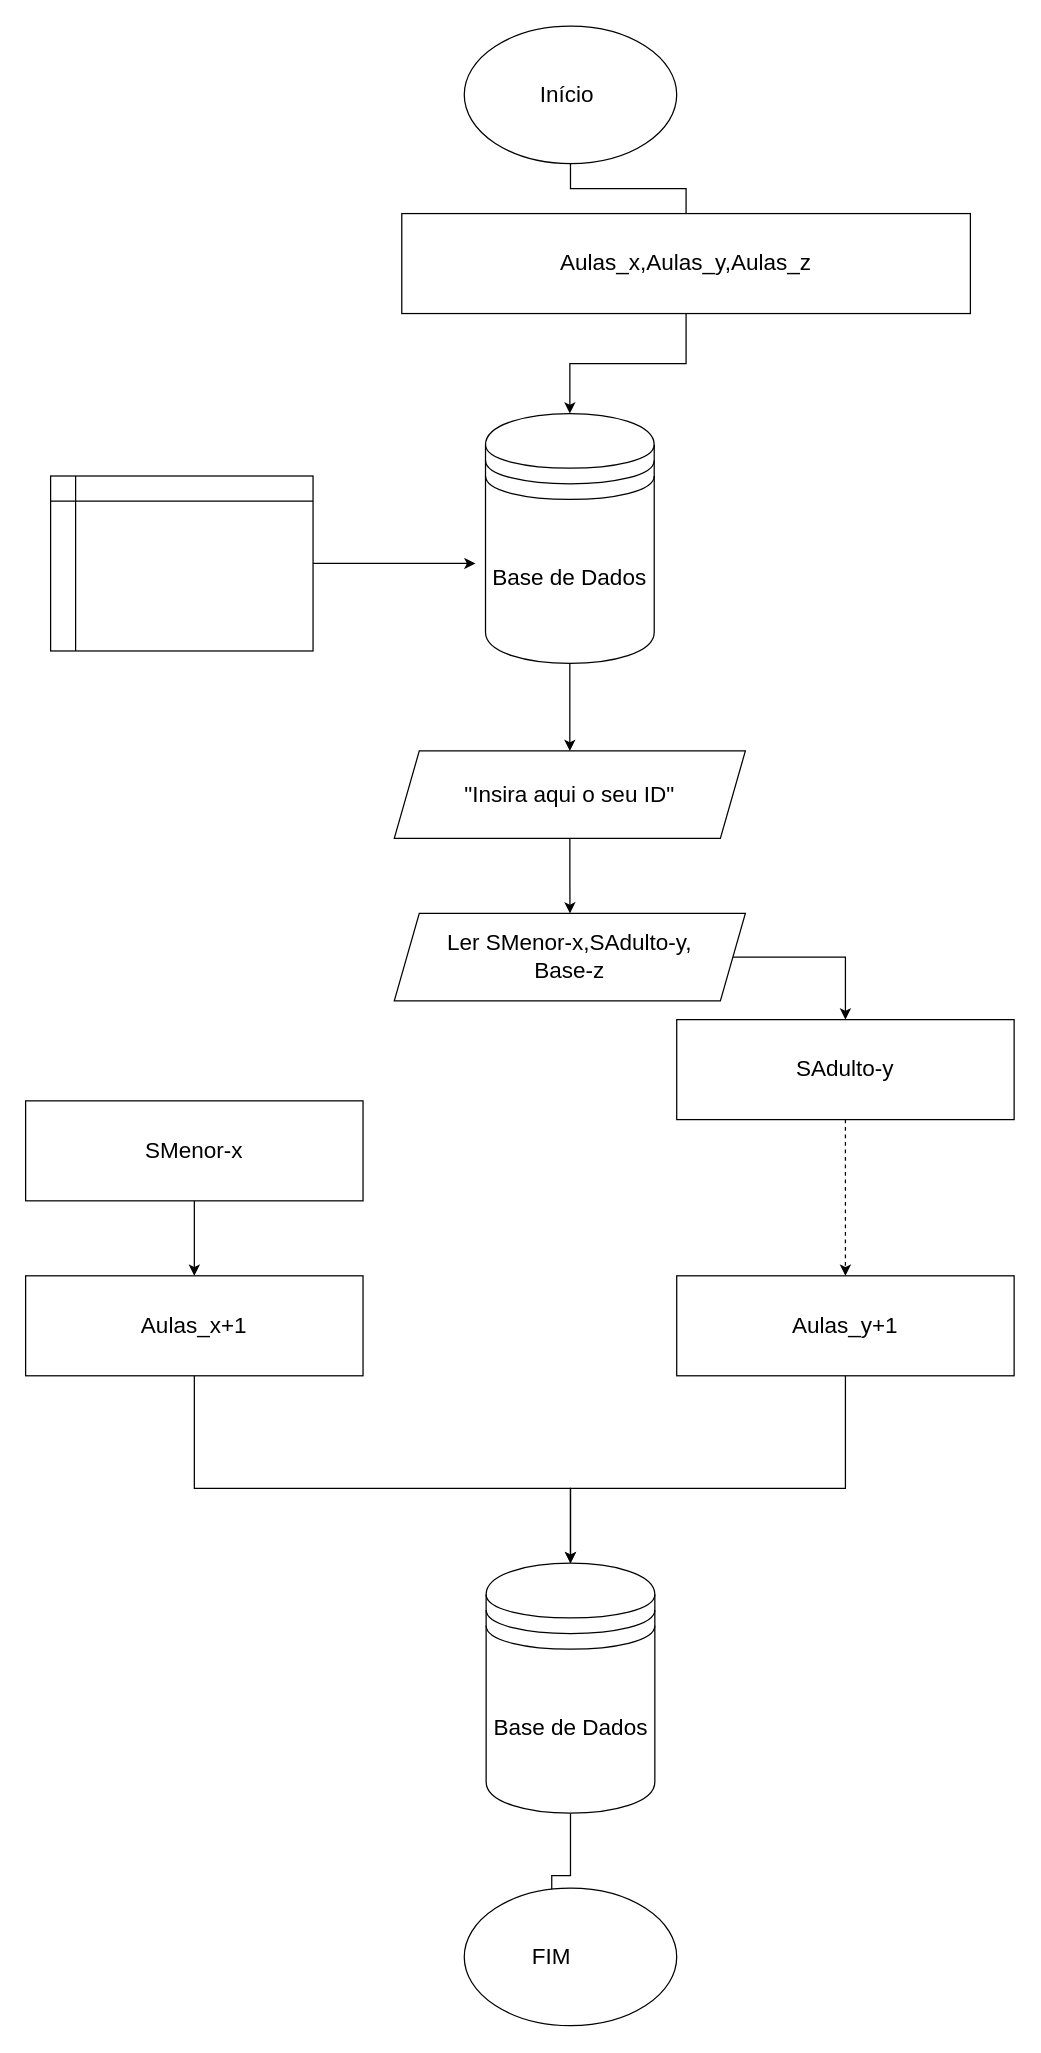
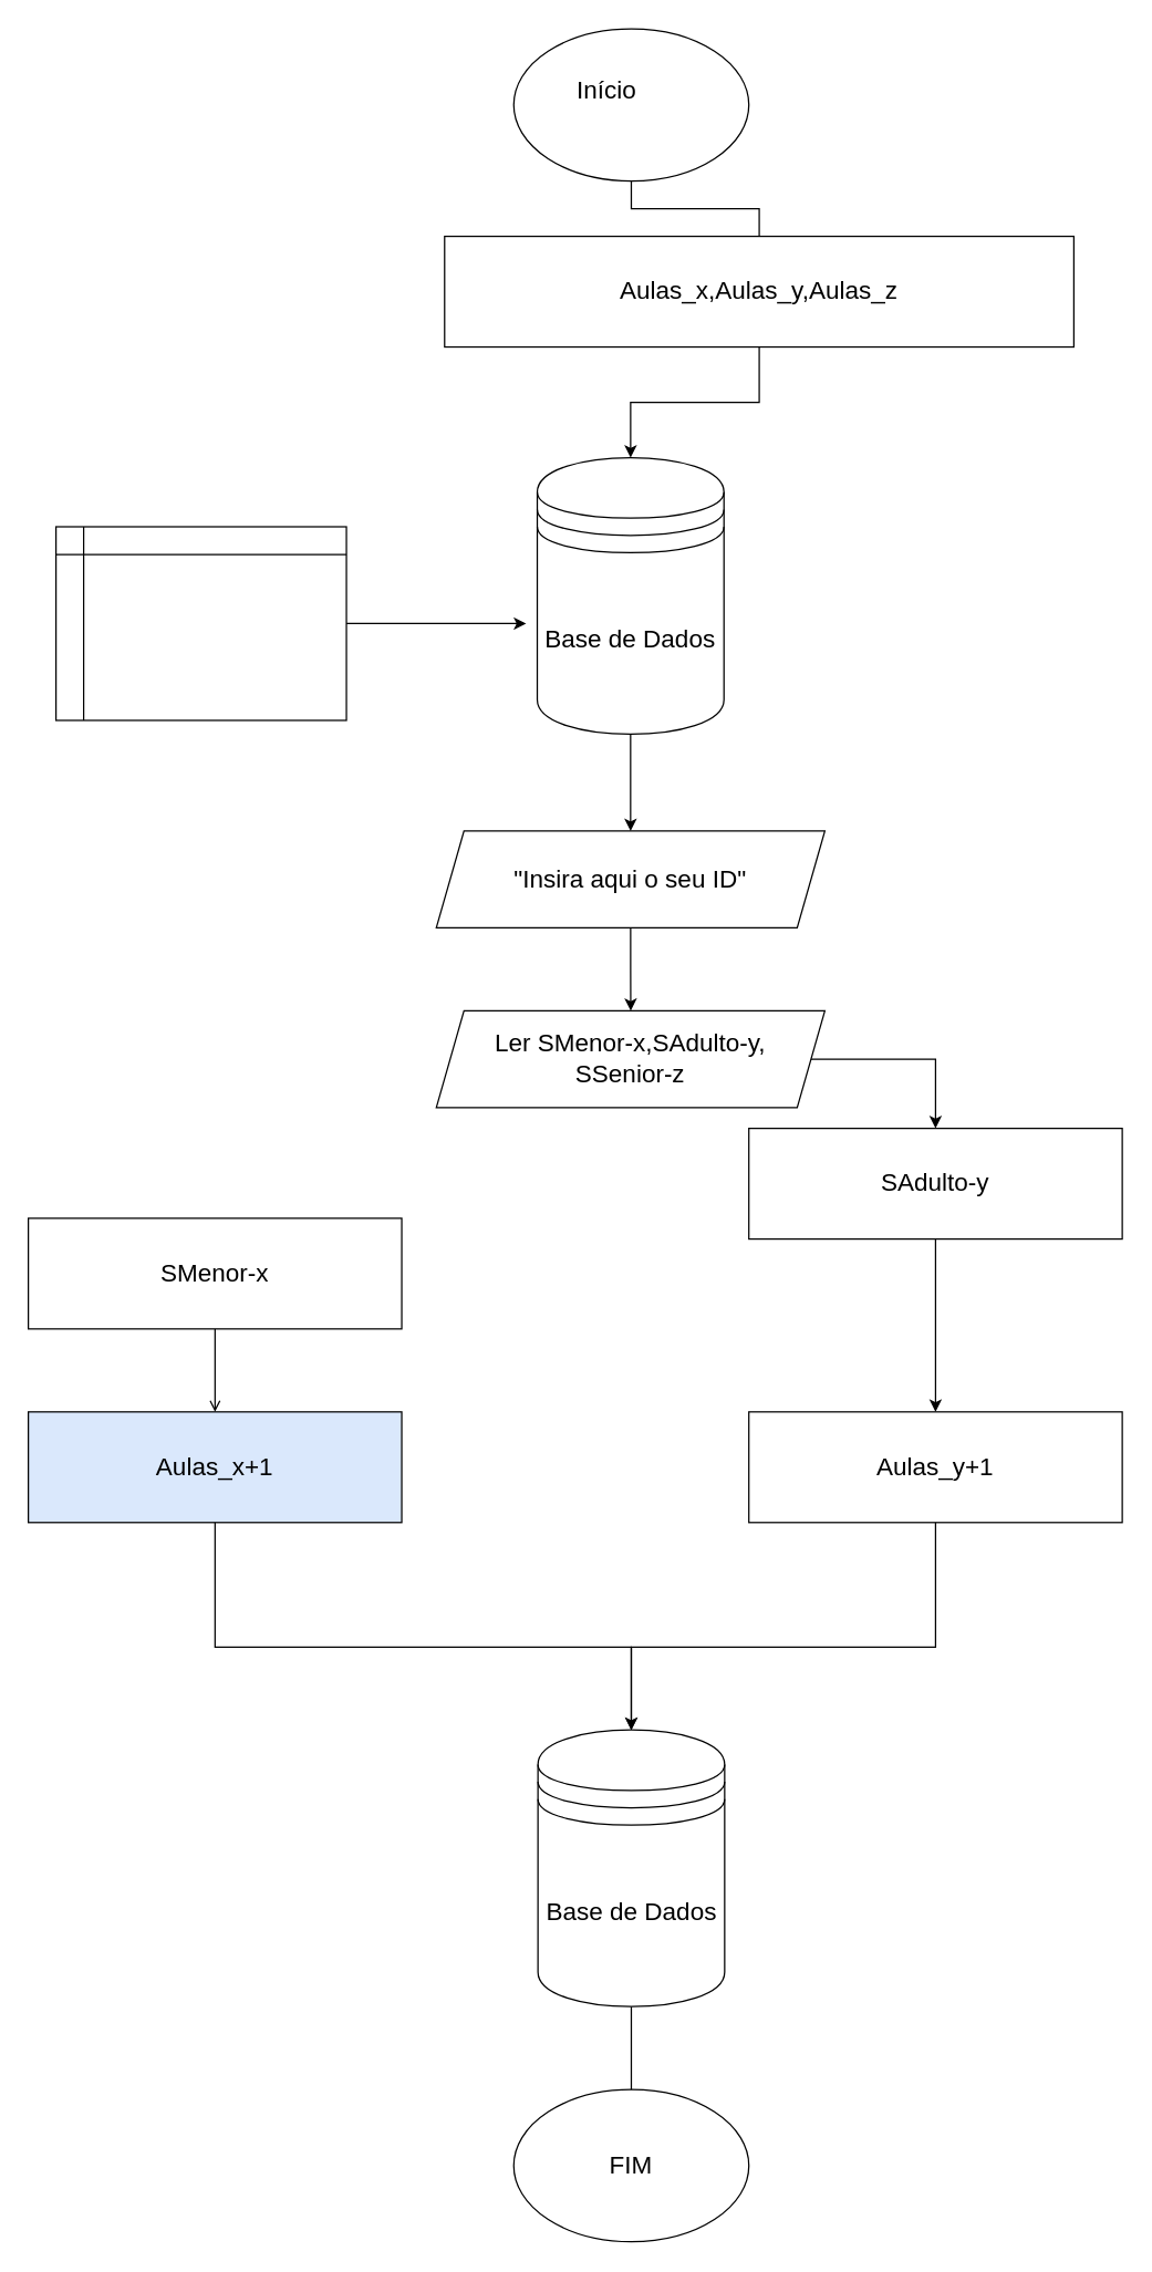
- <mxCell id="4" value="&lt;span style=&quot;font-size: 18px&quot;&gt;Início&amp;nbsp;&lt;/span&gt;" style="text;html=1;strokeColor=none;fillColor=none;align=center;verticalAlign=middle;whiteSpace=wrap;rounded=0;" parent="1" vertex="1"><mxGeometry x="426" y="60" width="60" height="30" as="geometry" /></mxCell>
+ <mxCell id="4" value="&lt;span style=&quot;font-size: 18px&quot;&gt;Início&amp;nbsp;&lt;/span&gt;" style="text;html=1;strokeColor=none;fillColor=none;align=center;verticalAlign=middle;whiteSpace=wrap;rounded=0;" parent="1" vertex="1"><mxGeometry x="411" y="50" width="60" height="30" as="geometry" /></mxCell>
- <mxCell id="12" value="Ler SMenor-x,SAdulto-y,&lt;br&gt;Base-z" style="shape=parallelogram;perimeter=parallelogramPerimeter;whiteSpace=wrap;html=1;fixedSize=1;fontSize=18;" parent="1" vertex="1"><mxGeometry x="315" y="730" width="280.94" height="70" as="geometry" /></mxCell>
+ <mxCell id="12" value="Ler SMenor-x,SAdulto-y,&lt;br&gt;SSenior-z" style="shape=parallelogram;perimeter=parallelogramPerimeter;whiteSpace=wrap;html=1;fixedSize=1;fontSize=18;" parent="1" vertex="1"><mxGeometry x="315" y="730" width="280.94" height="70" as="geometry" /></mxCell>
- <mxCell id="19" value="" style="edgeStyle=orthogonalEdgeStyle;rounded=0;orthogonalLoop=1;jettySize=auto;html=1;dashed=1;" edge="1" parent="1" source="20" target="26"><mxGeometry relative="1" as="geometry" /></mxCell>
+ <mxCell id="19" value="" style="edgeStyle=orthogonalEdgeStyle;rounded=0;orthogonalLoop=1;jettySize=auto;html=1;" edge="1" parent="1" source="20" target="26"><mxGeometry relative="1" as="geometry" /></mxCell>
- <mxCell id="21" value="" style="edgeStyle=orthogonalEdgeStyle;rounded=0;orthogonalLoop=1;jettySize=auto;html=1;" edge="1" parent="1" source="22" target="24"><mxGeometry relative="1" as="geometry" /></mxCell>
+ <mxCell id="21" value="" style="edgeStyle=orthogonalEdgeStyle;rounded=0;orthogonalLoop=1;jettySize=auto;html=1;endArrow=open;" edge="1" parent="1" source="22" target="24"><mxGeometry relative="1" as="geometry" /></mxCell>
- <mxCell id="24" value="&lt;span style=&quot;font-size: 18px&quot;&gt;Aulas_x+1&lt;/span&gt;" style="rounded=0;whiteSpace=wrap;html=1;" vertex="1" parent="1"><mxGeometry x="20" y="1020" width="270" height="80" as="geometry" /></mxCell>
+ <mxCell id="24" value="&lt;span style=&quot;font-size: 18px&quot;&gt;Aulas_x+1&lt;/span&gt;" style="rounded=0;whiteSpace=wrap;html=1;fillColor=#dae8fc;" vertex="1" parent="1"><mxGeometry x="20" y="1020" width="270" height="80" as="geometry" /></mxCell>
- <mxCell id="16" value="&lt;span style=&quot;font-size: 18px&quot;&gt;FIM&lt;/span&gt;" style="text;html=1;strokeColor=none;fillColor=none;align=center;verticalAlign=middle;whiteSpace=wrap;rounded=0;" parent="1" vertex="1"><mxGeometry x="411" y="1550" width="60" height="30" as="geometry" /></mxCell>
+ <mxCell id="16" value="&lt;span style=&quot;font-size: 18px&quot;&gt;FIM&lt;/span&gt;" style="text;html=1;strokeColor=none;fillColor=none;align=center;verticalAlign=middle;whiteSpace=wrap;rounded=0;" parent="1" vertex="1"><mxGeometry x="426" y="1550" width="60" height="30" as="geometry" /></mxCell>
